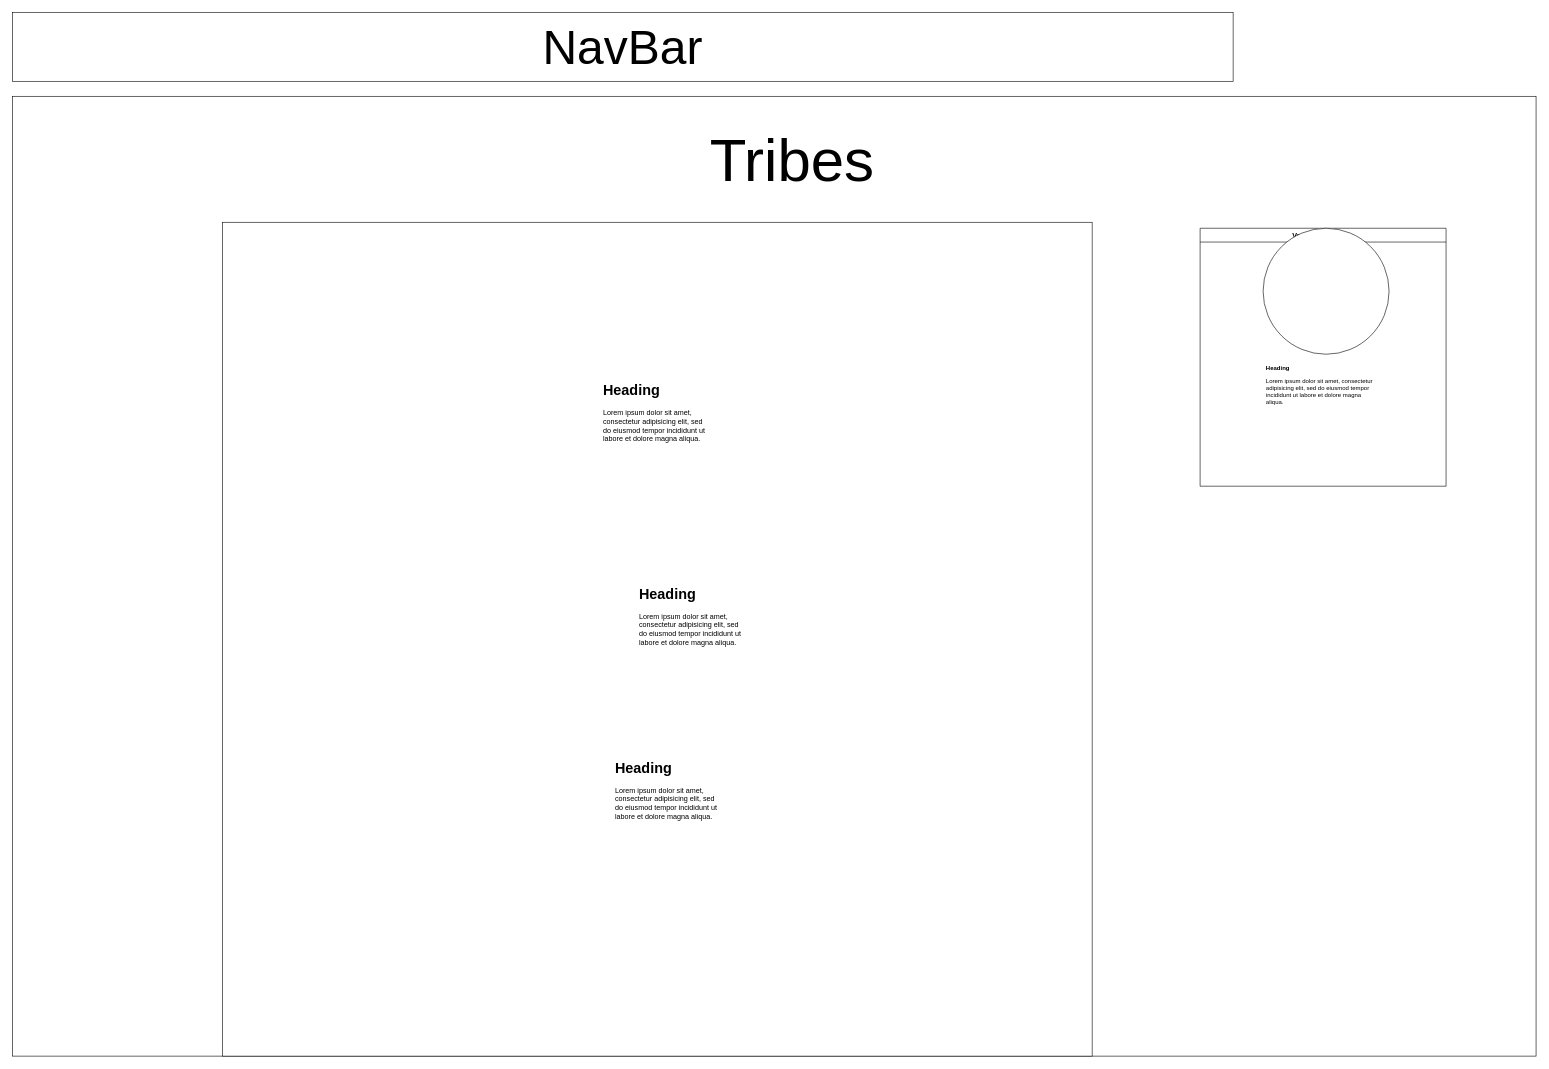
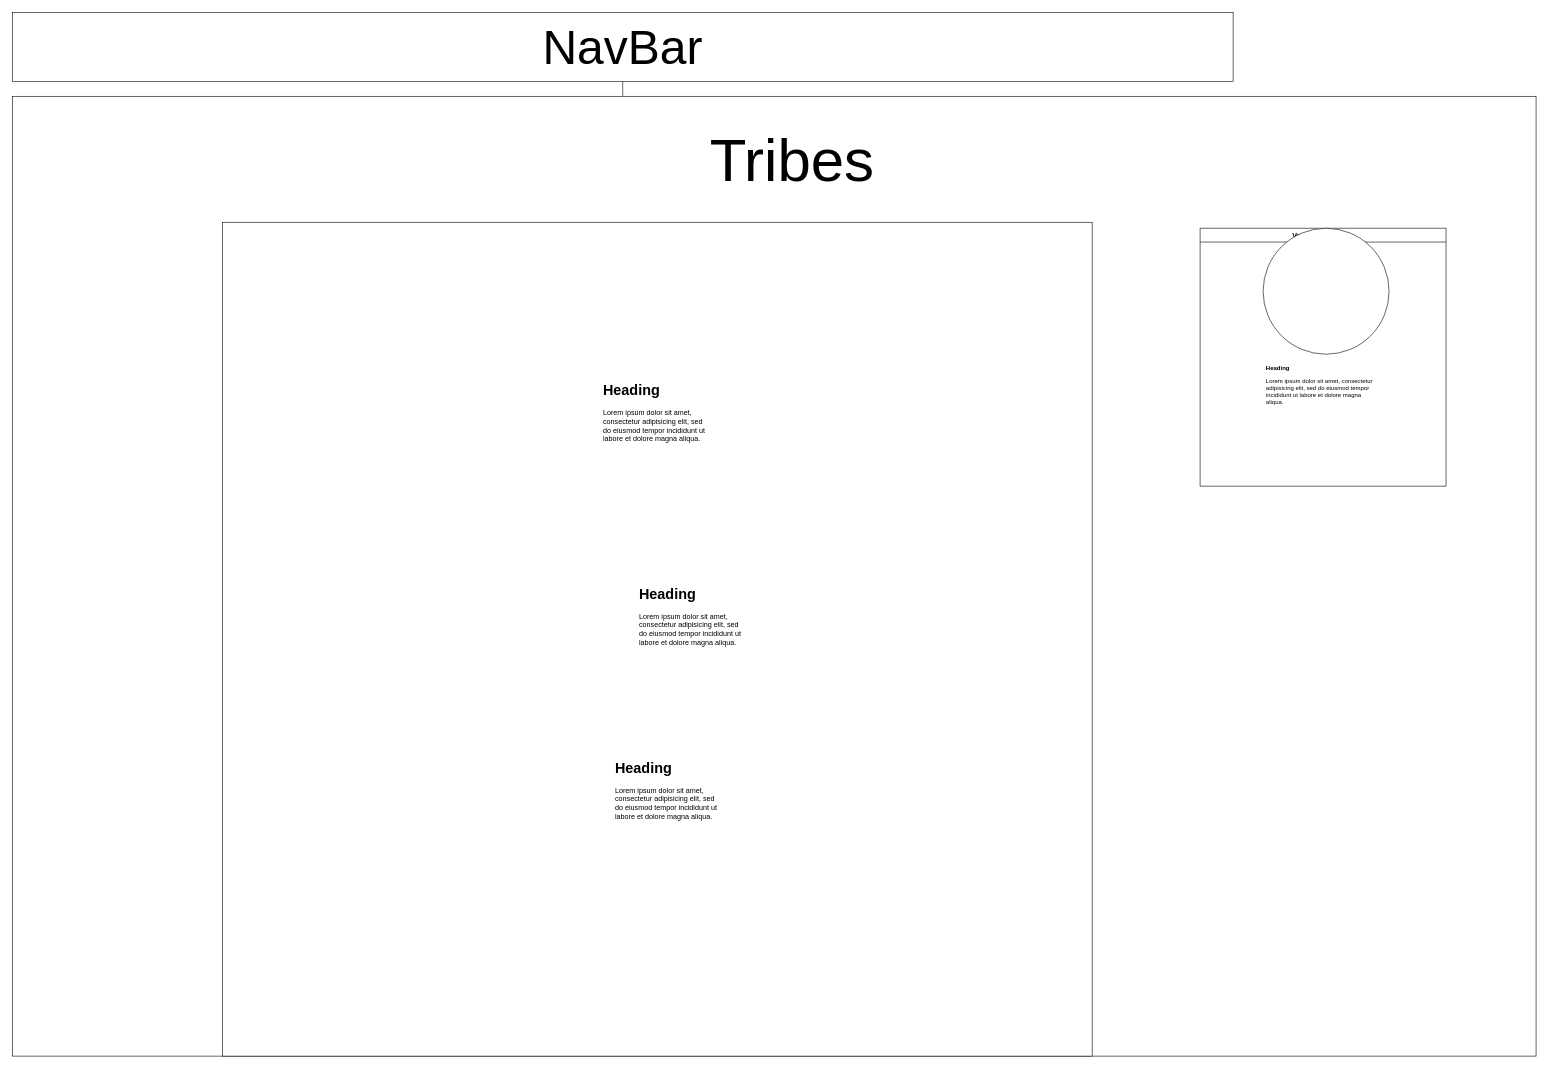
+ <mxCell id="2" value="" style="edgeStyle=orthogonalEdgeStyle;rounded=0;orthogonalLoop=1;jettySize=auto;html=1;fontSize=100;" edge="1" parent="1" source="3" target="5"><mxGeometry relative="1" as="geometry" /></mxCell>
